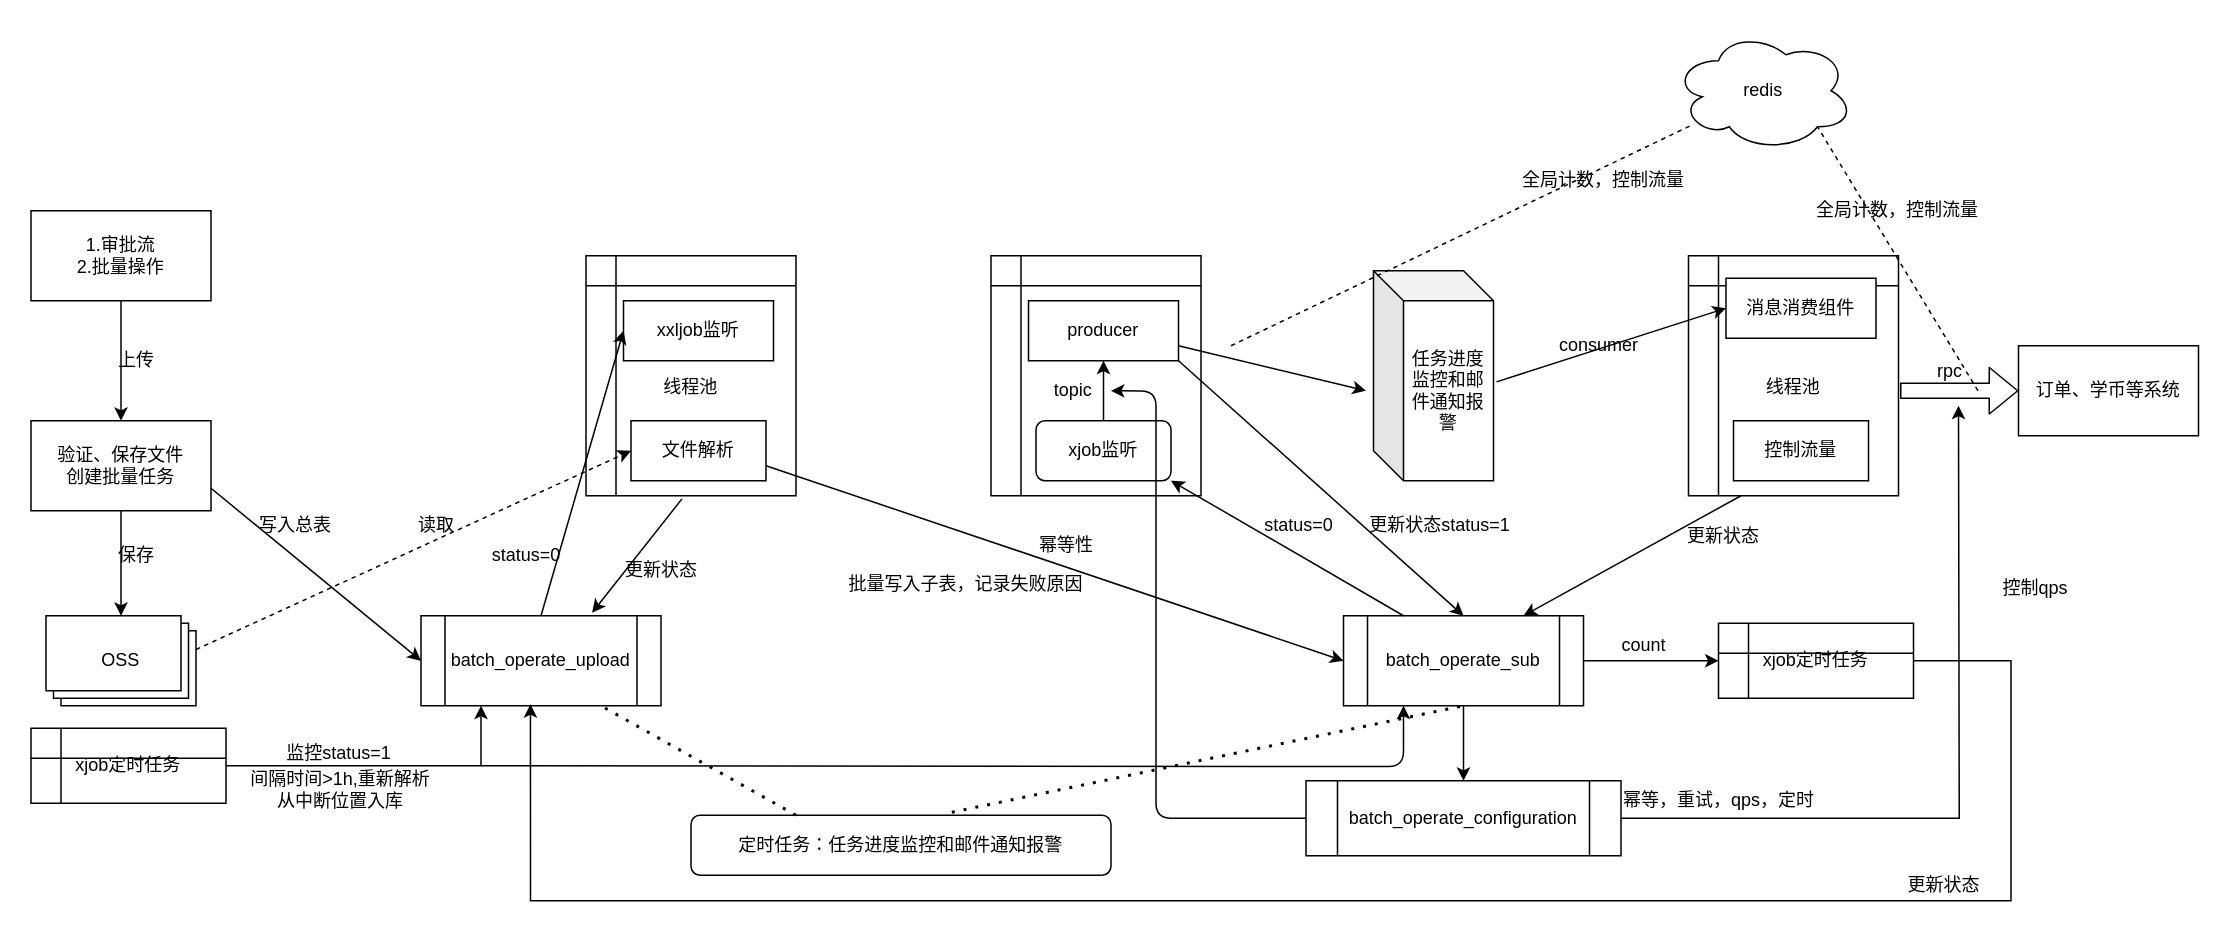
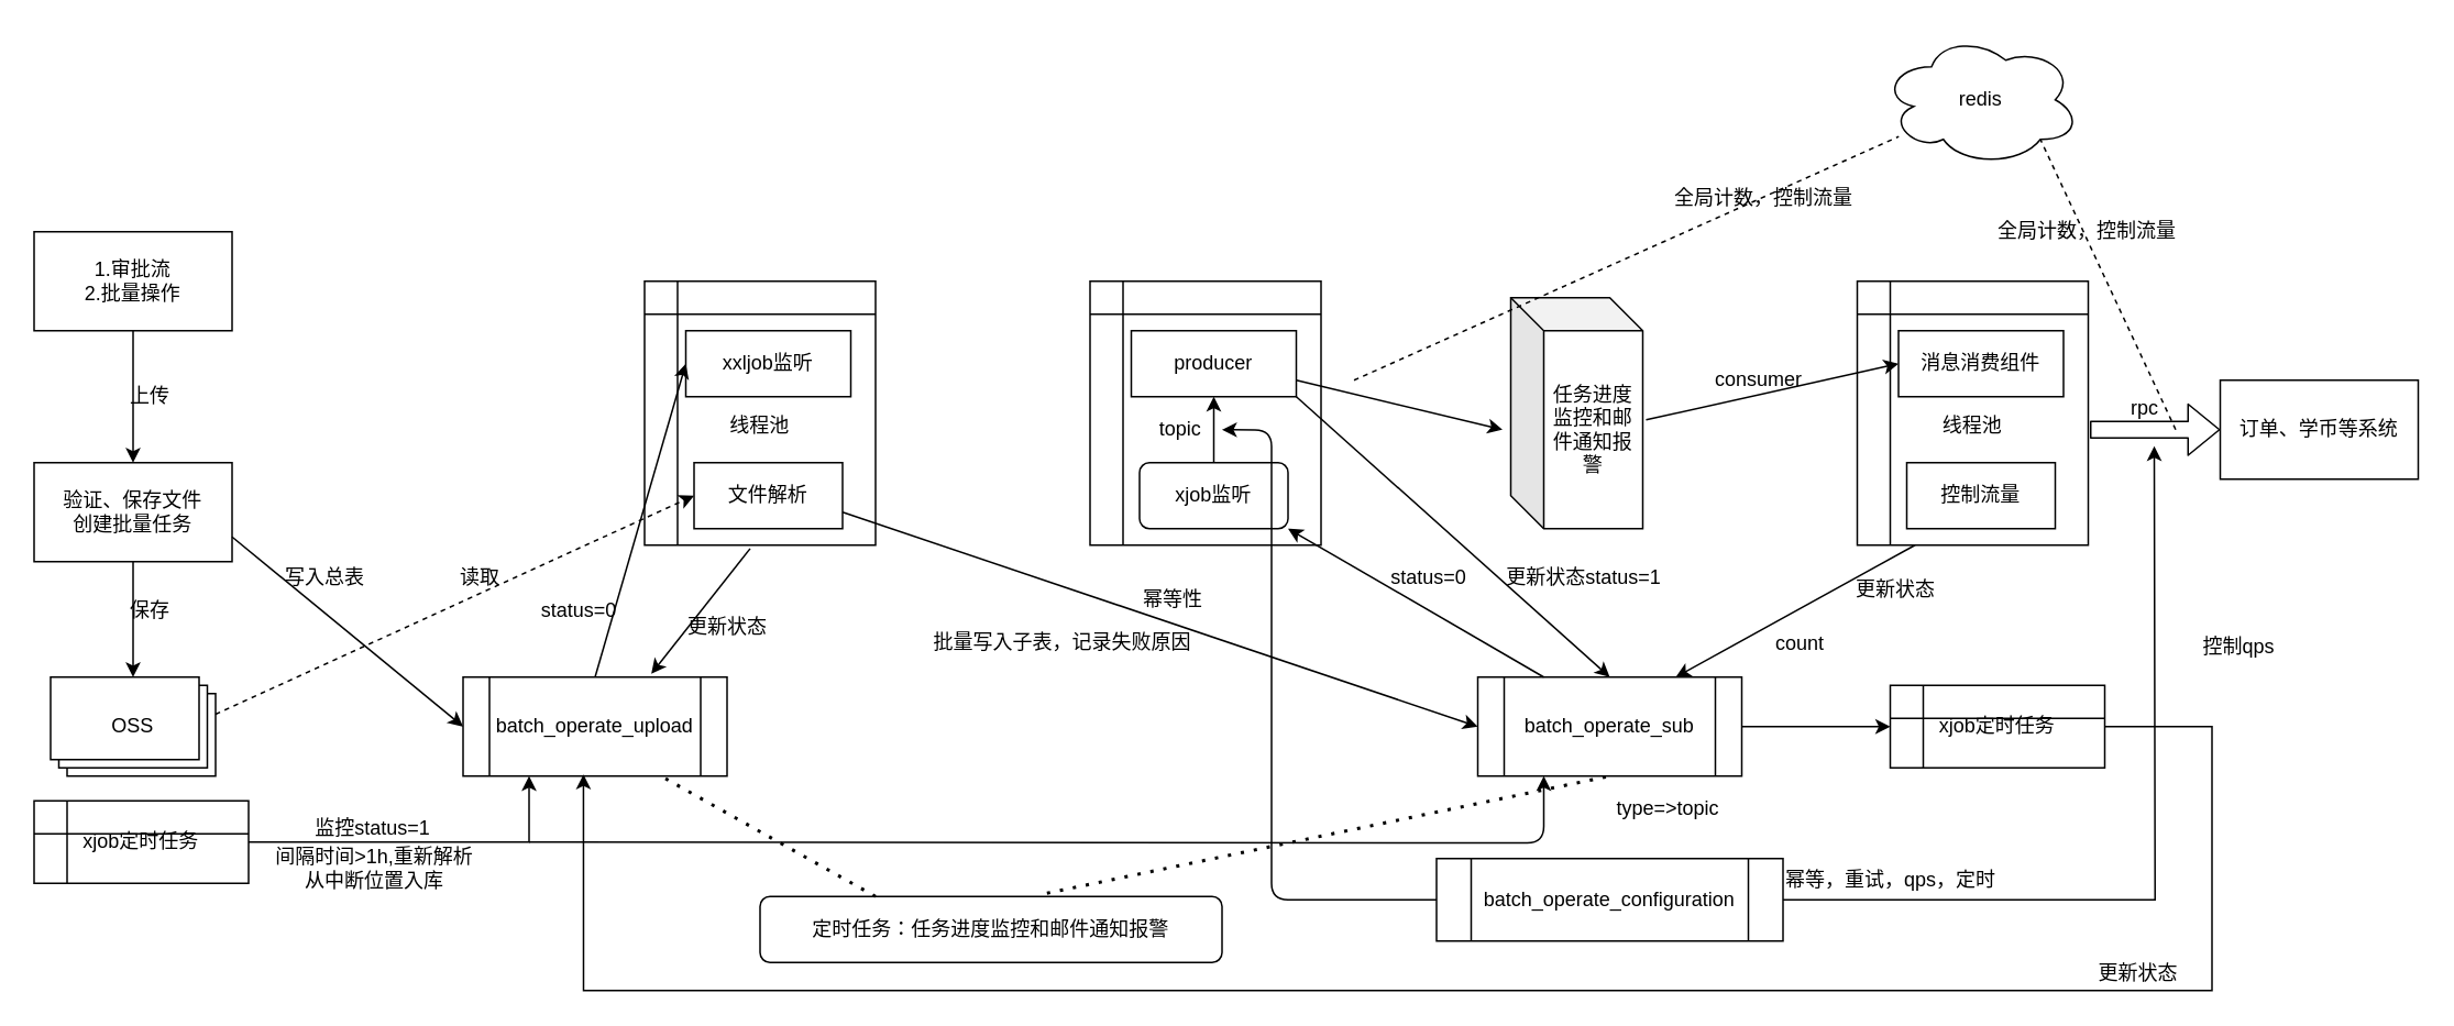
- <mxCell id="65" value="redis" style="ellipse;shape=cloud;whiteSpace=wrap;html=1;" vertex="1" parent="1"><mxGeometry x="1115" y="20" width="120" height="80" as="geometry" /></mxCell>
+ <mxCell id="65" value="redis" style="ellipse;shape=cloud;whiteSpace=wrap;html=1;" vertex="1" parent="1"><mxGeometry x="1140" y="20" width="120" height="80" as="geometry" /></mxCell>
- <mxCell id="23" value="&lt;span&gt;消息消费组件&lt;/span&gt;" style="rounded=0;whiteSpace=wrap;html=1;" parent="1" vertex="1"><mxGeometry x="1150" y="185" width="100" height="40" as="geometry" /></mxCell>
+ <mxCell id="23" value="&lt;span&gt;消息消费组件&lt;/span&gt;" style="rounded=0;whiteSpace=wrap;html=1;" parent="1" vertex="1"><mxGeometry x="1150" y="200" width="100" height="40" as="geometry" /></mxCell>
- <mxCell id="40" value="count" style="text;html=1;align=center;verticalAlign=middle;resizable=0;points=[];autosize=1;" parent="1" vertex="1"><mxGeometry x="1075" y="420" width="40" height="20" as="geometry" /></mxCell>
+ <mxCell id="40" value="count" style="text;html=1;align=center;verticalAlign=middle;resizable=0;points=[];autosize=1;" parent="1" vertex="1"><mxGeometry x="1070" y="380" width="40" height="20" as="geometry" /></mxCell>
+ <mxCell id="43" value="type=&amp;gt;topic" style="text;html=1;align=center;verticalAlign=middle;resizable=0;points=[];autosize=1;" parent="1" vertex="1"><mxGeometry x="970" y="480" width="80" height="20" as="geometry" /></mxCell>
- <mxCell id="28" value="" style="edgeStyle=orthogonalEdgeStyle;rounded=0;orthogonalLoop=1;jettySize=auto;html=1;" parent="1" source="29" target="42" edge="1"><mxGeometry relative="1" as="geometry" /></mxCell>
